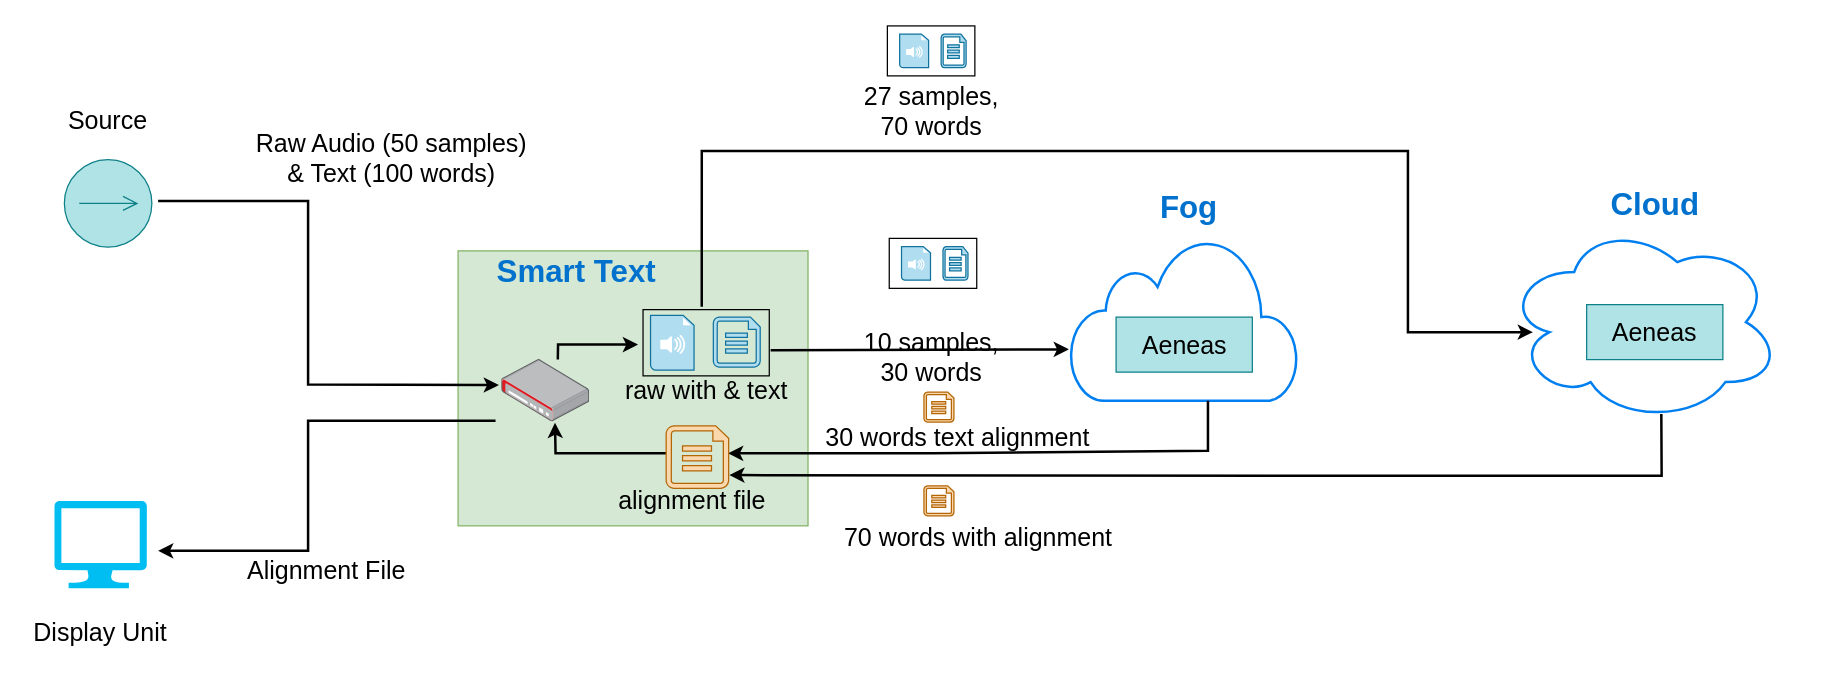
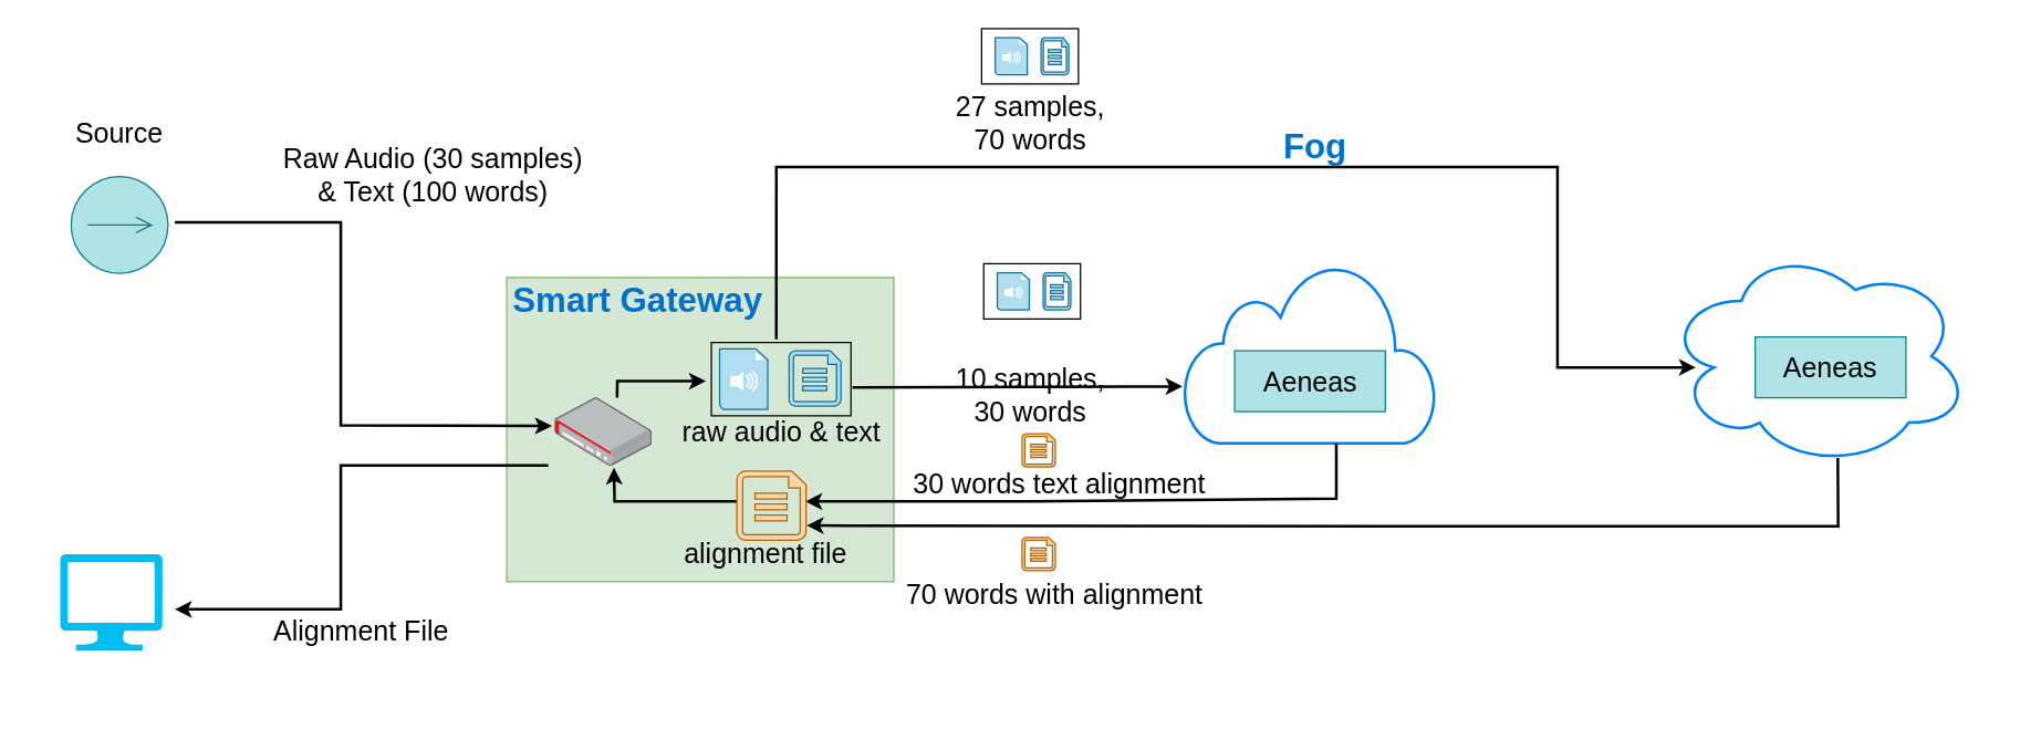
- <mxCell id="7" value="Raw Audio (50 samples)&lt;br&gt;&amp;amp; Text (100 words)" style="text;html=1;strokeColor=none;fillColor=none;align=center;verticalAlign=middle;whiteSpace=wrap;rounded=0;fontSize=20;" parent="1" vertex="1"><mxGeometry x="196" y="110" width="234" height="30" as="geometry" /></mxCell>
+ <mxCell id="7" value="Raw Audio (30 samples)&lt;br&gt;&amp;amp; Text (100 words)" style="text;html=1;strokeColor=none;fillColor=none;align=center;verticalAlign=middle;whiteSpace=wrap;rounded=0;fontSize=20;" parent="1" vertex="1"><mxGeometry x="196" y="110" width="234" height="30" as="geometry" /></mxCell>
- <mxCell id="25" value="Cloud" style="text;html=1;strokeColor=none;fillColor=none;align=center;verticalAlign=middle;whiteSpace=wrap;rounded=0;fontSize=25;fontColor=#0072CE;fontStyle=1" parent="1" vertex="1"><mxGeometry x="1208.5" y="146.99" width="230" height="30" as="geometry" /></mxCell>
- <mxCell id="21" value="Fog" style="text;html=1;strokeColor=none;fillColor=none;align=center;verticalAlign=middle;whiteSpace=wrap;rounded=0;fontSize=25;fontColor=#0072CE;fontStyle=1" parent="1" vertex="1"><mxGeometry x="836" y="149" width="230" height="30" as="geometry" /></mxCell>
+ <mxCell id="21" value="Fog" style="text;html=1;strokeColor=none;fillColor=none;align=center;verticalAlign=middle;whiteSpace=wrap;rounded=0;fontSize=25;fontColor=#0072CE;fontStyle=1" parent="1" vertex="1"><mxGeometry x="836" y="89" width="230" height="30" as="geometry" /></mxCell>
- <mxCell id="9" value="Smart Text" style="text;html=1;strokeColor=none;fillColor=none;align=center;verticalAlign=middle;whiteSpace=wrap;rounded=0;fontSize=25;fontColor=#0072CE;fontStyle=1" parent="1" vertex="1"><mxGeometry x="346" y="200" width="230" height="30" as="geometry" /></mxCell>
+ <mxCell id="9" value="Smart Gateway" style="text;html=1;strokeColor=none;fillColor=none;align=center;verticalAlign=middle;whiteSpace=wrap;rounded=0;fontSize=25;fontColor=#0072CE;fontStyle=1" parent="1" vertex="1"><mxGeometry x="346" y="200" width="230" height="30" as="geometry" /></mxCell>
- <mxCell id="11" value="&lt;font style=&quot;font-size: 20px;&quot;&gt;raw with &amp;amp; text&lt;/font&gt;" style="text;html=1;strokeColor=none;fillColor=none;align=center;verticalAlign=middle;whiteSpace=wrap;rounded=0;fontSize=18;fontColor=#000000;" parent="1" vertex="1"><mxGeometry x="489.59" y="301.99" width="149.82" height="20" as="geometry" /></mxCell>
+ <mxCell id="11" value="&lt;font style=&quot;font-size: 20px;&quot;&gt;raw audio &amp;amp; text&lt;/font&gt;" style="text;html=1;strokeColor=none;fillColor=none;align=center;verticalAlign=middle;whiteSpace=wrap;rounded=0;fontSize=18;fontColor=#000000;" parent="1" vertex="1"><mxGeometry x="489.59" y="301.99" width="149.82" height="20" as="geometry" /></mxCell>
- <mxCell id="34" value="&lt;font style=&quot;font-size: 20px;&quot;&gt;70 words with alignment&lt;/font&gt;" style="text;html=1;strokeColor=none;fillColor=none;align=center;verticalAlign=middle;whiteSpace=wrap;rounded=0;fontSize=18;fontColor=#000000;" parent="1" vertex="1"><mxGeometry x="668.25" y="420" width="228.5" height="20" as="geometry" /></mxCell>
+ <mxCell id="34" value="&lt;font style=&quot;font-size: 20px;&quot;&gt;70 words with alignment&lt;/font&gt;" style="text;html=1;strokeColor=none;fillColor=none;align=center;verticalAlign=middle;whiteSpace=wrap;rounded=0;fontSize=18;fontColor=#000000;" parent="1" vertex="1"><mxGeometry x="648.25" y="420" width="228.5" height="20" as="geometry" /></mxCell>
- <mxCell id="6" value="Display Unit" style="text;html=1;strokeColor=none;fillColor=none;align=center;verticalAlign=middle;whiteSpace=wrap;rounded=0;fontSize=20;" parent="1" vertex="1"><mxGeometry x="20" y="490" width="120" height="30" as="geometry" /></mxCell>
